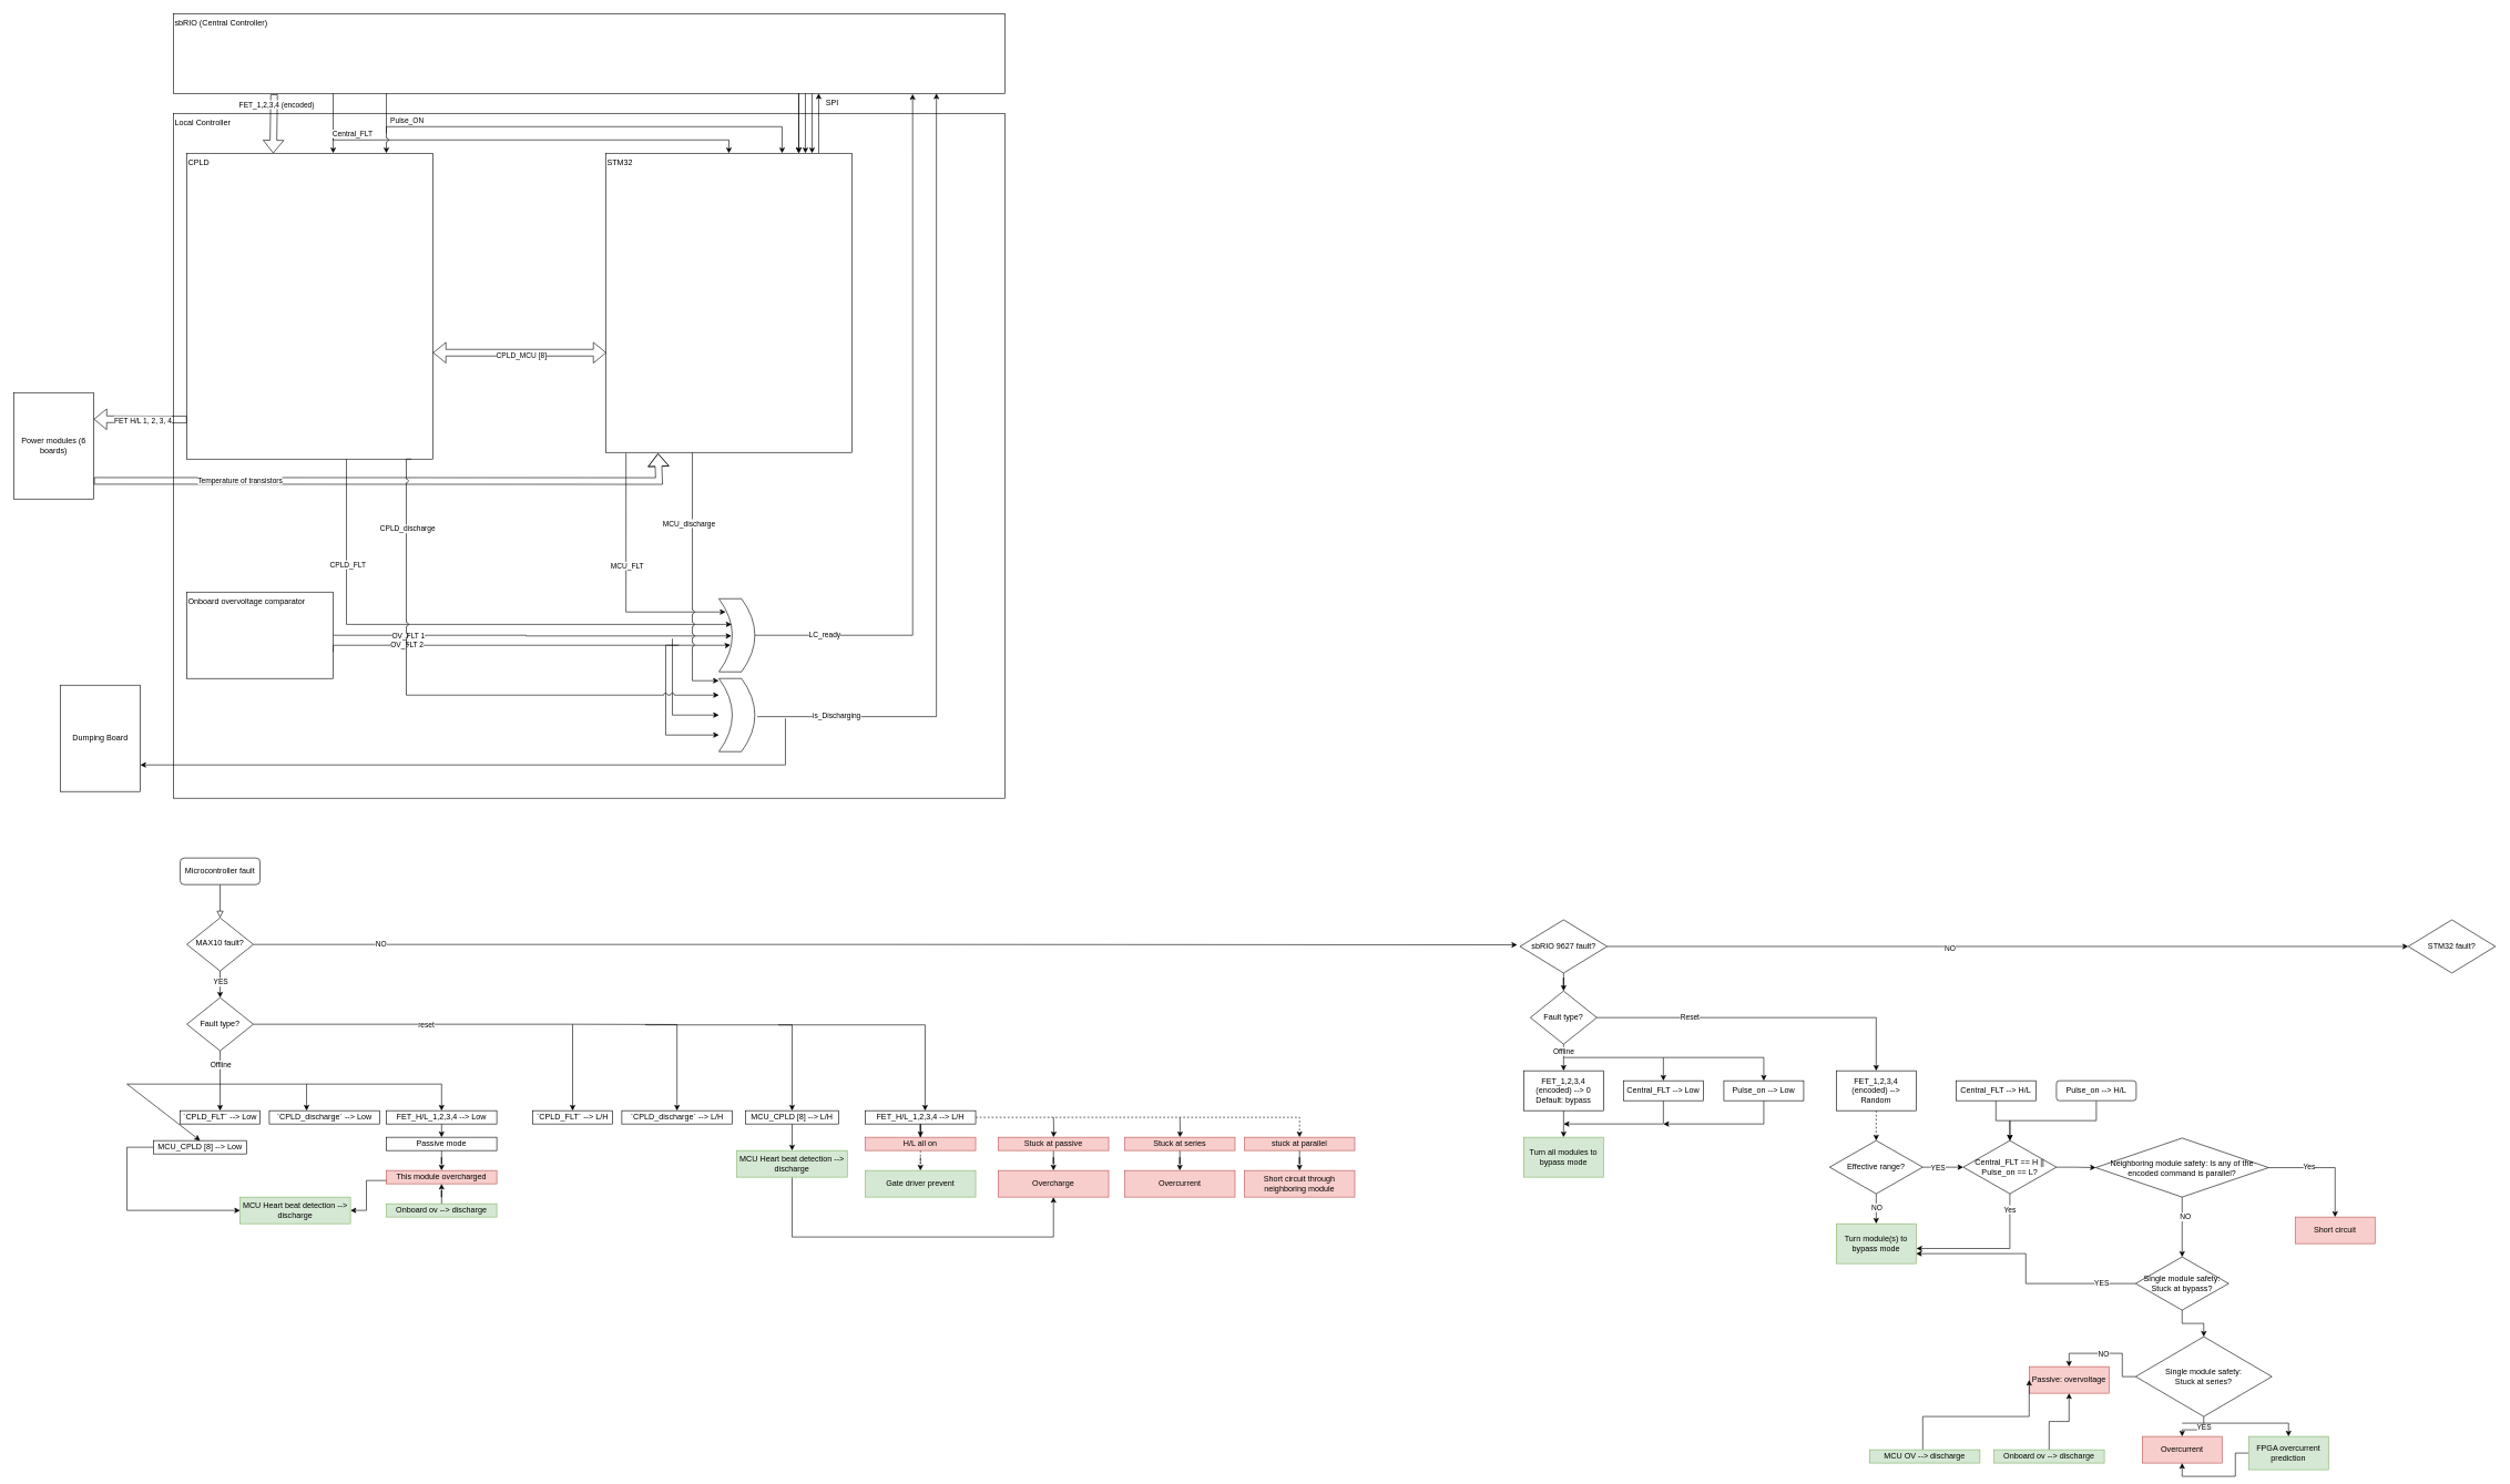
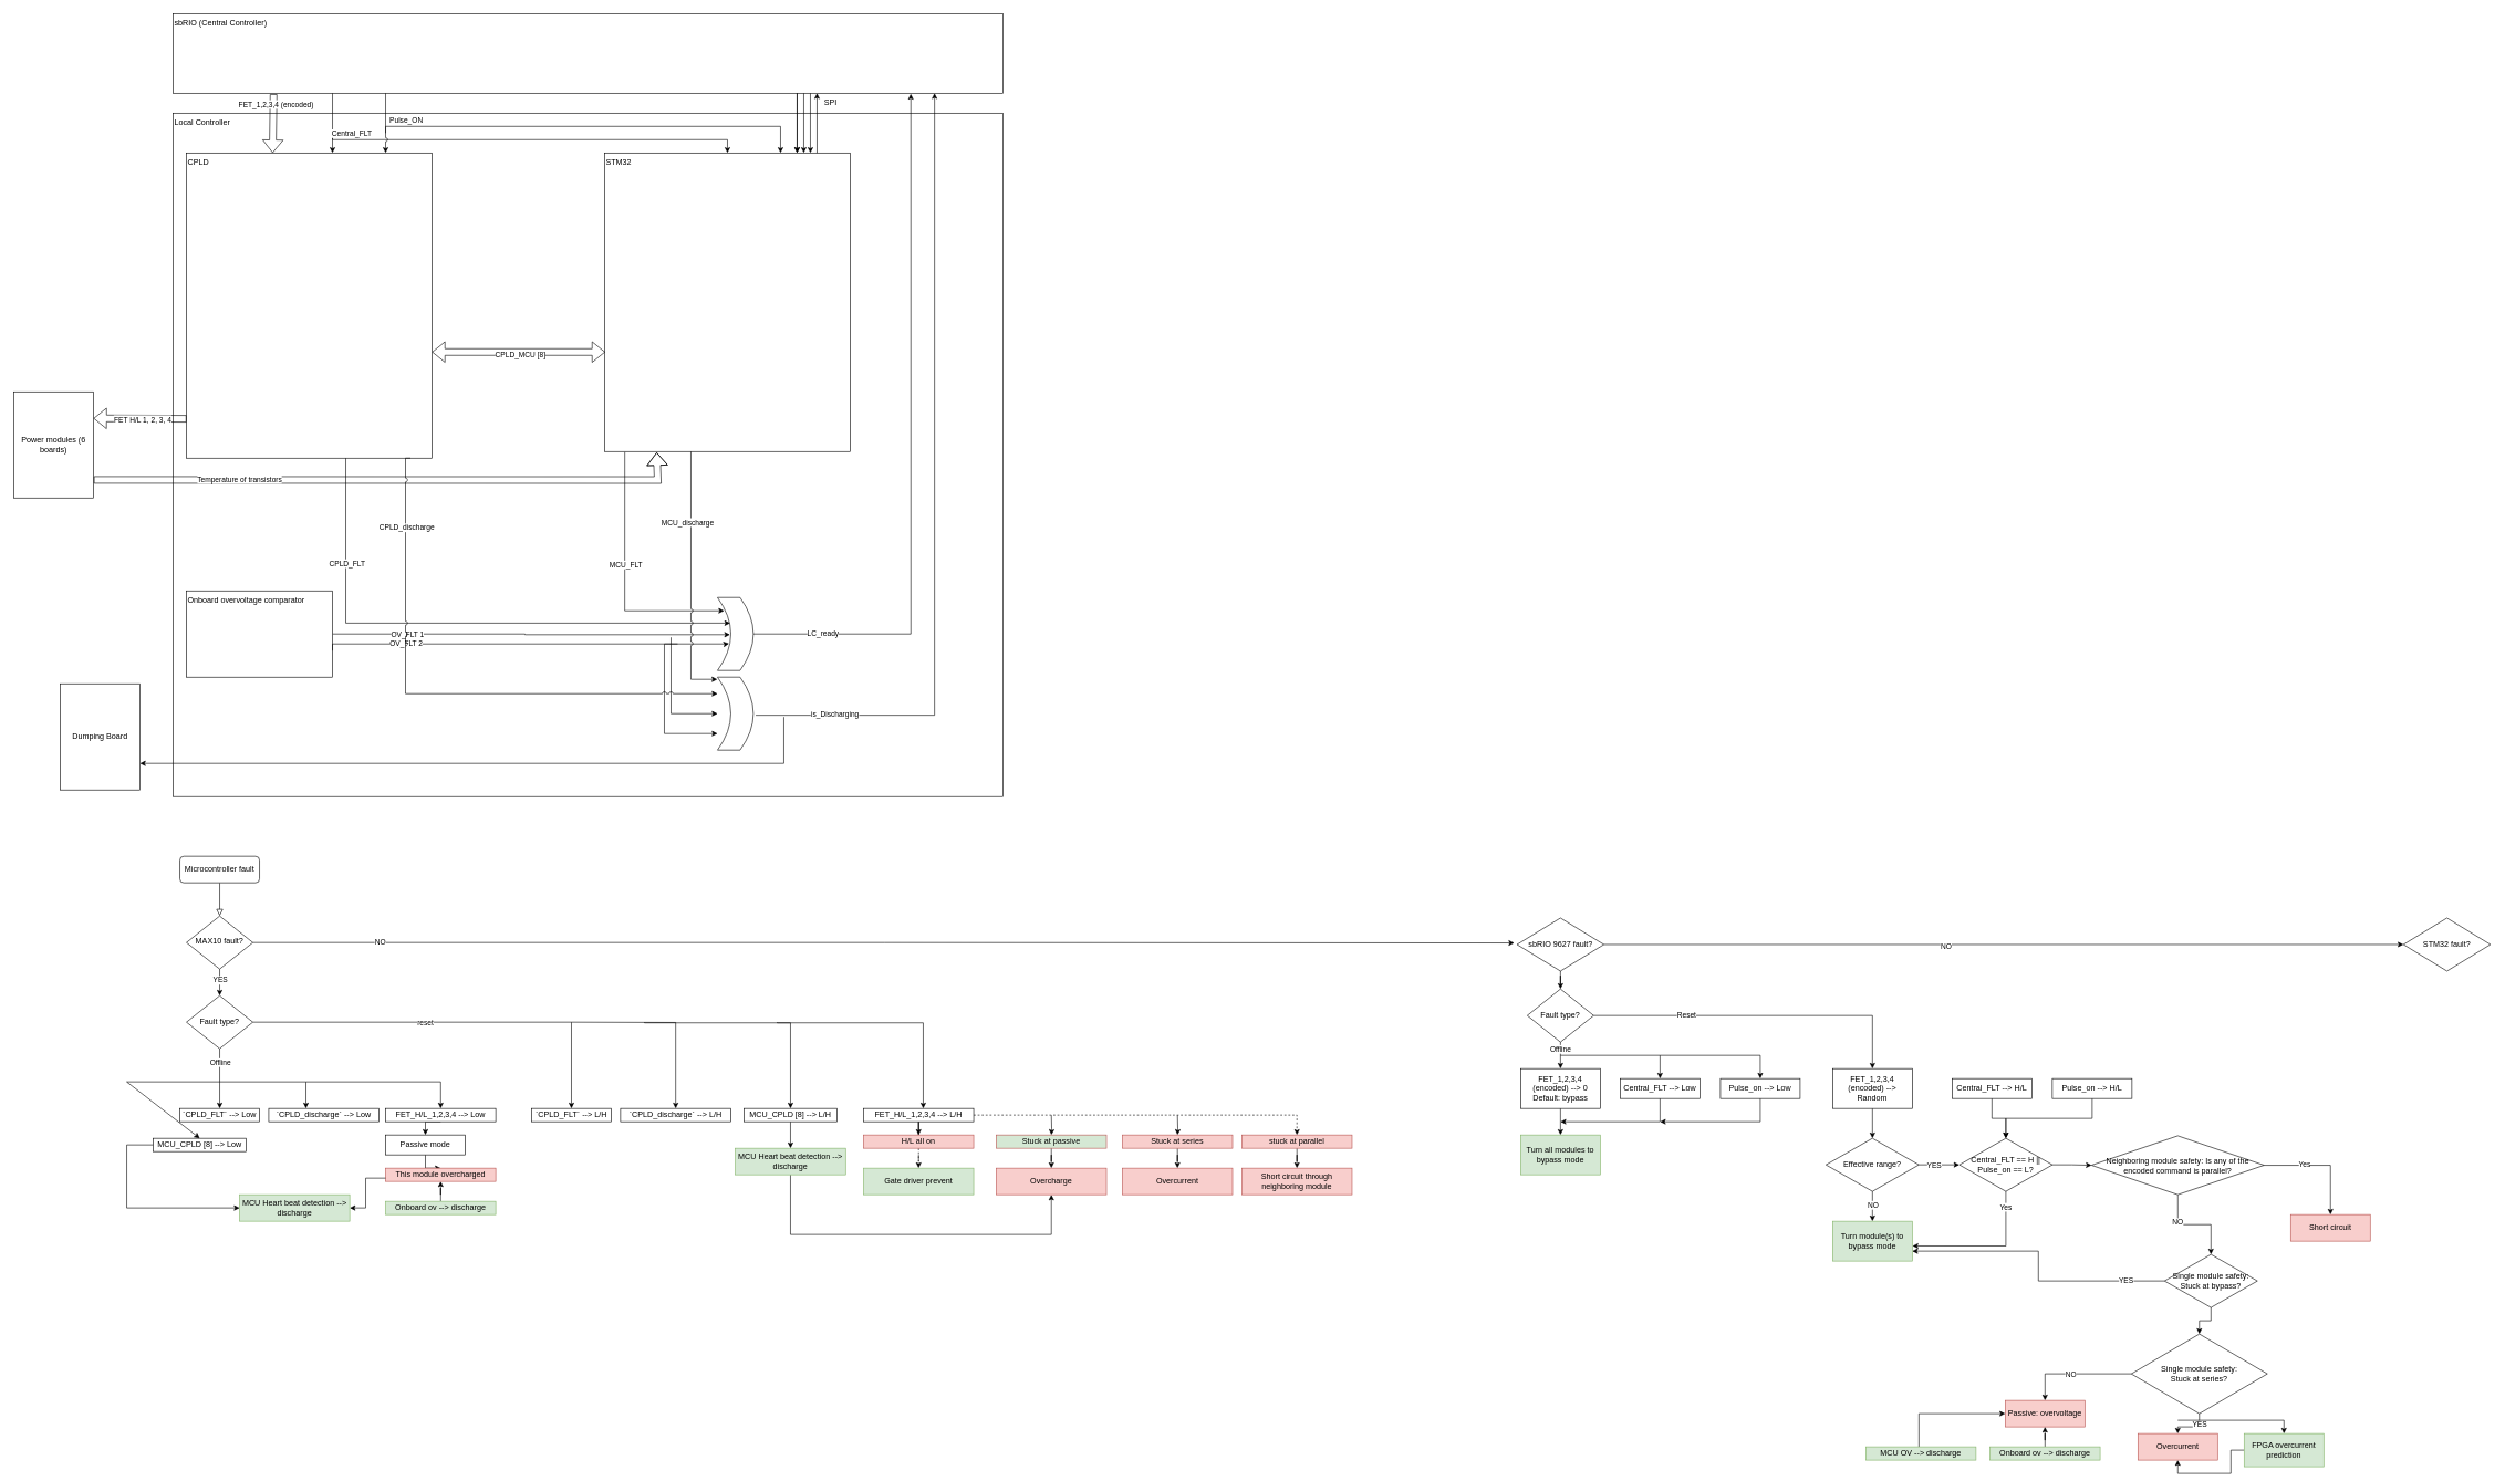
- <mxCell id="128" value="Pulse_on --&amp;gt; H/L" style="whiteSpace=wrap;html=1;rounded=1;" vertex="1" parent="1"><mxGeometry x="3091" y="1625" width="120" height="30" as="geometry" /></mxCell>
+ <mxCell id="128" value="Pulse_on --&amp;gt; H/L" style="rounded=0;whiteSpace=wrap;html=1;" vertex="1" parent="1"><mxGeometry x="3091" y="1625" width="120" height="30" as="geometry" /></mxCell>
- <mxCell id="123" value="" style="edgeStyle=orthogonalEdgeStyle;rounded=0;orthogonalLoop=1;jettySize=auto;html=1;dashed=1;" edge="1" parent="1" source="124" target="133"><mxGeometry relative="1" as="geometry" /></mxCell>
+ <mxCell id="123" value="" style="edgeStyle=orthogonalEdgeStyle;rounded=0;orthogonalLoop=1;jettySize=auto;html=1;" edge="1" parent="1" source="124" target="133"><mxGeometry relative="1" as="geometry" /></mxCell>
- <mxCell id="26" value="&lt;div&gt;Passive mode&lt;br&gt;&lt;/div&gt;" style="rounded=0;whiteSpace=wrap;html=1;movable=0;resizable=0;rotatable=0;deletable=0;editable=0;locked=1;connectable=0;" vertex="1" parent="1"><mxGeometry x="580" y="1710" width="166" height="20" as="geometry" /></mxCell>
+ <mxCell id="26" value="&lt;div&gt;Passive mode&lt;br&gt;&lt;/div&gt;" style="rounded=0;whiteSpace=wrap;html=1;movable=0;resizable=0;rotatable=0;deletable=0;editable=0;locked=1;connectable=0;" vertex="1" parent="1"><mxGeometry x="580" y="1710" width="120" height="30" as="geometry" /></mxCell>
- <mxCell id="51" value="Stuck at passive" style="rounded=0;whiteSpace=wrap;html=1;fillColor=#f8cecc;strokeColor=#b85450;movable=0;resizable=0;rotatable=0;deletable=0;editable=0;locked=1;connectable=0;" vertex="1" parent="1"><mxGeometry x="1500" y="1710" width="166" height="20" as="geometry" /></mxCell>
+ <mxCell id="51" value="Stuck at passive" style="rounded=0;whiteSpace=wrap;html=1;fillColor=#d5e8d4;strokeColor=#b85450;movable=0;resizable=0;rotatable=0;deletable=0;editable=0;locked=1;connectable=0;" vertex="1" parent="1"><mxGeometry x="1500" y="1710" width="166" height="20" as="geometry" /></mxCell>
- <mxCell id="141" value="&lt;div&gt;Single module safety:&lt;/div&gt;&lt;div&gt;Stuck at bypass?&lt;br&gt;&lt;/div&gt;" style="rhombus;whiteSpace=wrap;html=1;movable=1;resizable=1;rotatable=1;deletable=1;editable=1;locked=0;connectable=1;" vertex="1" parent="1"><mxGeometry x="3210" y="1890" width="140" height="80" as="geometry" /></mxCell>
+ <mxCell id="141" value="&lt;div&gt;Single module safety:&lt;/div&gt;&lt;div&gt;Stuck at bypass?&lt;br&gt;&lt;/div&gt;" style="rhombus;whiteSpace=wrap;html=1;movable=1;resizable=1;rotatable=1;deletable=1;editable=1;locked=0;connectable=1;" vertex="1" parent="1"><mxGeometry x="3260" y="1890" width="140" height="80" as="geometry" /></mxCell>
- <mxCell id="151" value="Passive: overvoltage" style="rounded=0;whiteSpace=wrap;html=1;fillColor=#f8cecc;strokeColor=#b85450;" vertex="1" parent="1"><mxGeometry x="3050" y="2055" width="120" height="40" as="geometry" /></mxCell>
+ <mxCell id="151" value="Passive: overvoltage" style="rounded=0;whiteSpace=wrap;html=1;fillColor=#f8cecc;strokeColor=#b85450;" vertex="1" parent="1"><mxGeometry x="3020" y="2110" width="120" height="40" as="geometry" /></mxCell>
